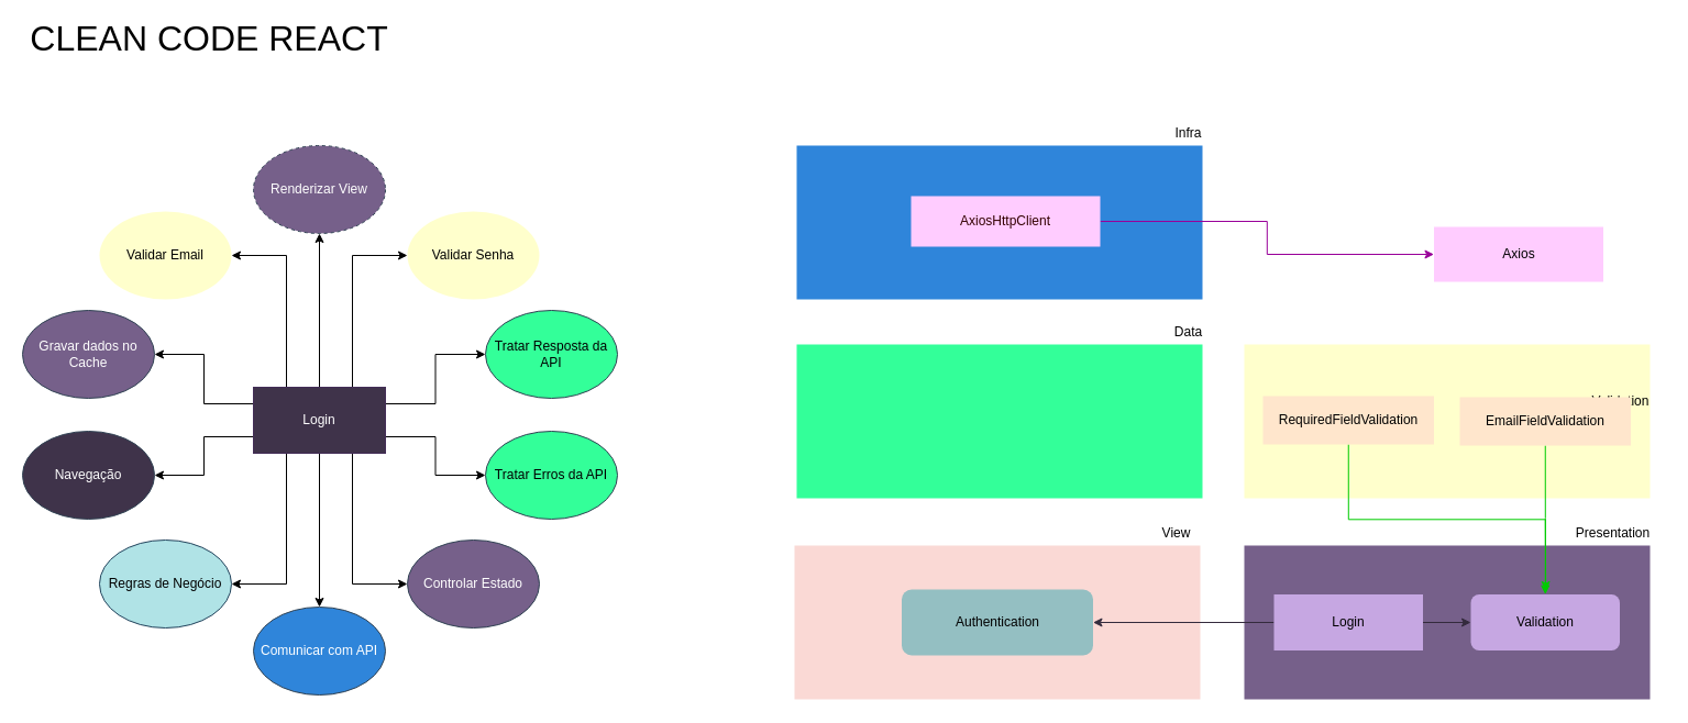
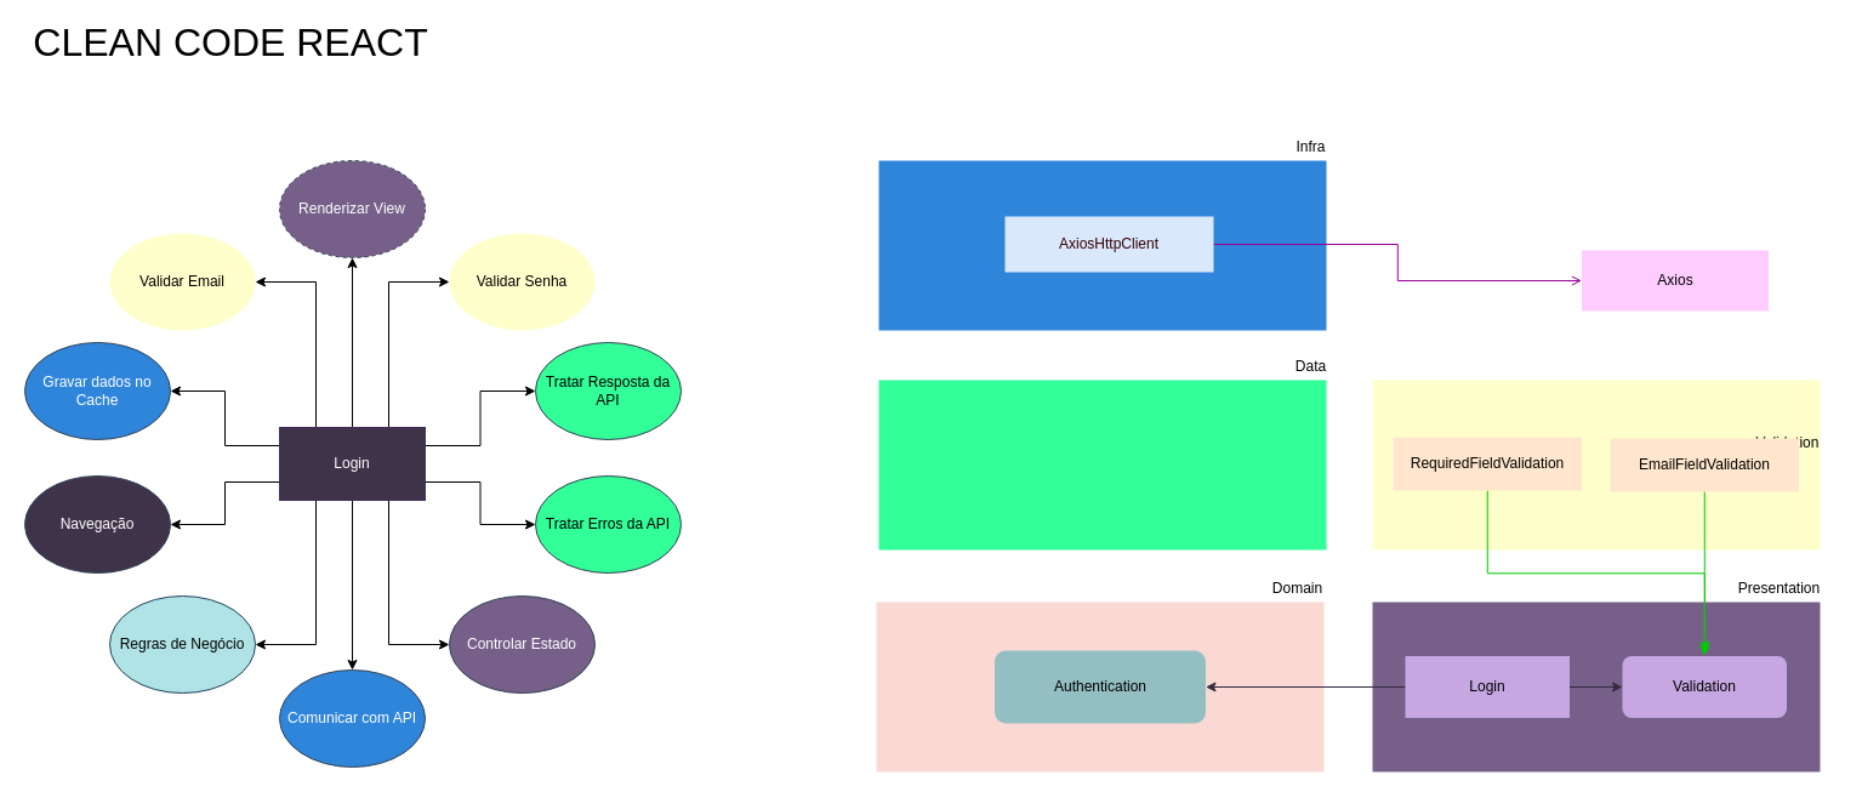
- <mxCell id="31" value="&lt;font color=&quot;#330000&quot;&gt;AxiosHttpClient&lt;/font&gt;" style="rounded=0;whiteSpace=wrap;html=1;strokeColor=none;fontFamily=Helvetica;fontSize=12;fillColor=#FFCCFF;strokeWidth=1;" vertex="1" parent="1"><mxGeometry x="828" y="178" width="172" height="46" as="geometry" /></mxCell>
+ <mxCell id="31" value="&lt;font color=&quot;#330000&quot;&gt;AxiosHttpClient&lt;/font&gt;" style="rounded=0;whiteSpace=wrap;html=1;strokeColor=none;fontFamily=Helvetica;fontSize=12;fillColor=#dae8fc;strokeWidth=1;" vertex="1" parent="1"><mxGeometry x="828" y="178" width="172" height="46" as="geometry" /></mxCell>
- <mxCell id="30" style="edgeStyle=orthogonalEdgeStyle;rounded=0;orthogonalLoop=1;jettySize=auto;html=1;entryX=0;entryY=0.5;entryDx=0;entryDy=0;fontFamily=Helvetica;fontSize=12;fontColor=default;strokeColor=#990099;" edge="1" parent="1" source="31" target="32"><mxGeometry relative="1" as="geometry" /></mxCell>
+ <mxCell id="30" style="edgeStyle=orthogonalEdgeStyle;rounded=0;orthogonalLoop=1;jettySize=auto;html=1;entryX=0;entryY=0.5;entryDx=0;entryDy=0;fontFamily=Helvetica;fontSize=12;fontColor=default;strokeColor=#990099;endArrow=open;" edge="1" parent="1" source="31" target="32"><mxGeometry relative="1" as="geometry" /></mxCell>
- <mxCell id="17" value="Gravar dados no Cache" style="ellipse;whiteSpace=wrap;html=1;rounded=0;rotation=0;fillColor=#76608A;fontColor=#ffffff;strokeColor=#314354;" vertex="1" parent="1"><mxGeometry x="20" y="282" width="120" height="80" as="geometry" /></mxCell>
+ <mxCell id="17" value="Gravar dados no Cache" style="ellipse;whiteSpace=wrap;html=1;rounded=0;rotation=0;fillColor=#2f85da;fontColor=#ffffff;strokeColor=#314354;" vertex="1" parent="1"><mxGeometry x="20" y="282" width="120" height="80" as="geometry" /></mxCell>
- <mxCell id="26" value="View" style="text;html=1;align=center;verticalAlign=middle;resizable=0;points=[];autosize=1;strokeColor=none;fillColor=none;fontSize=12;fontFamily=Helvetica;fontColor=default;" vertex="1" parent="1"><mxGeometry x="1039" y="470" width="60" height="30" as="geometry" /></mxCell>
+ <mxCell id="26" value="Domain" style="text;html=1;align=center;verticalAlign=middle;resizable=0;points=[];autosize=1;strokeColor=none;fillColor=none;fontSize=12;fontFamily=Helvetica;fontColor=default;" vertex="1" parent="1"><mxGeometry x="1039" y="470" width="60" height="30" as="geometry" /></mxCell>
